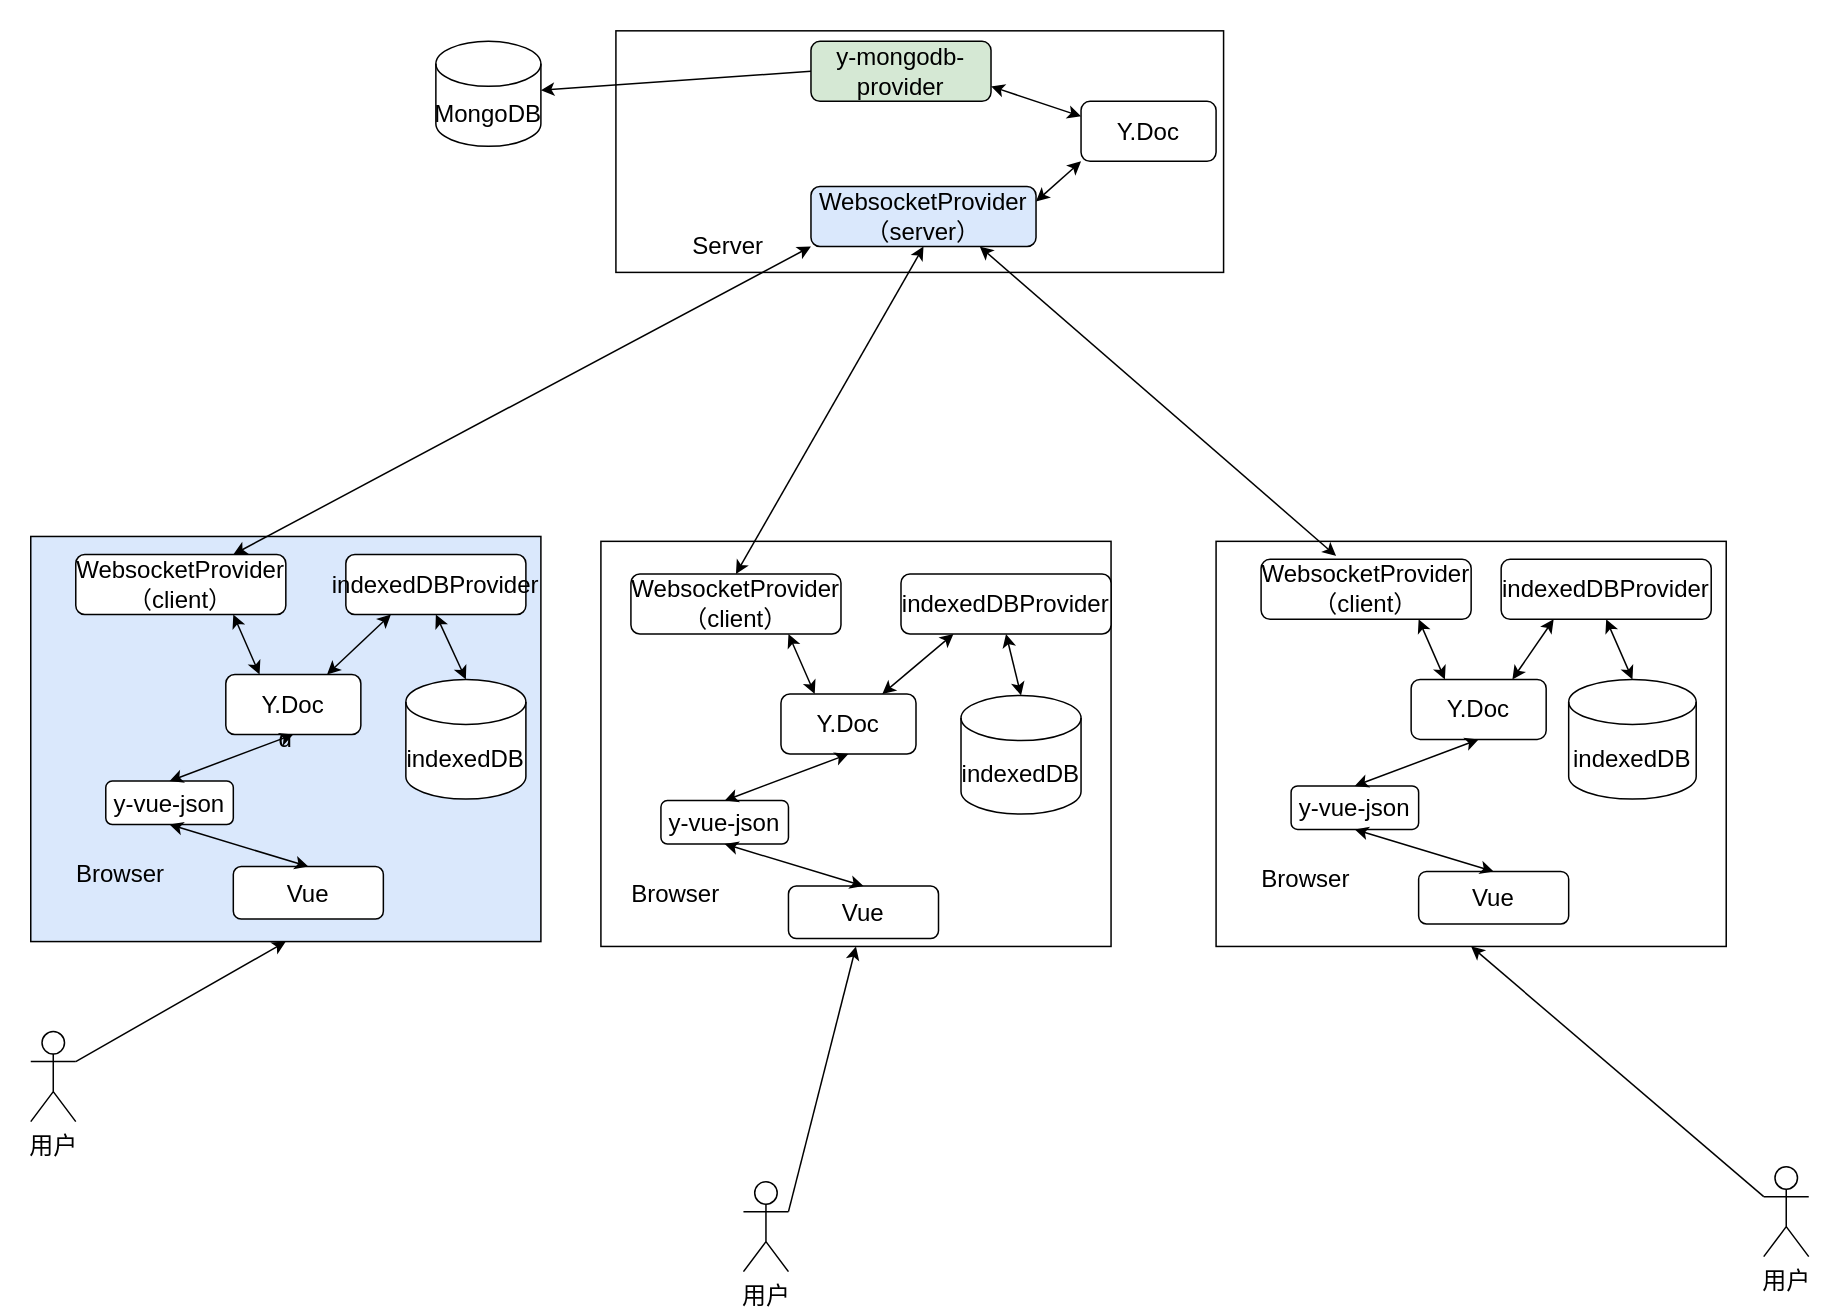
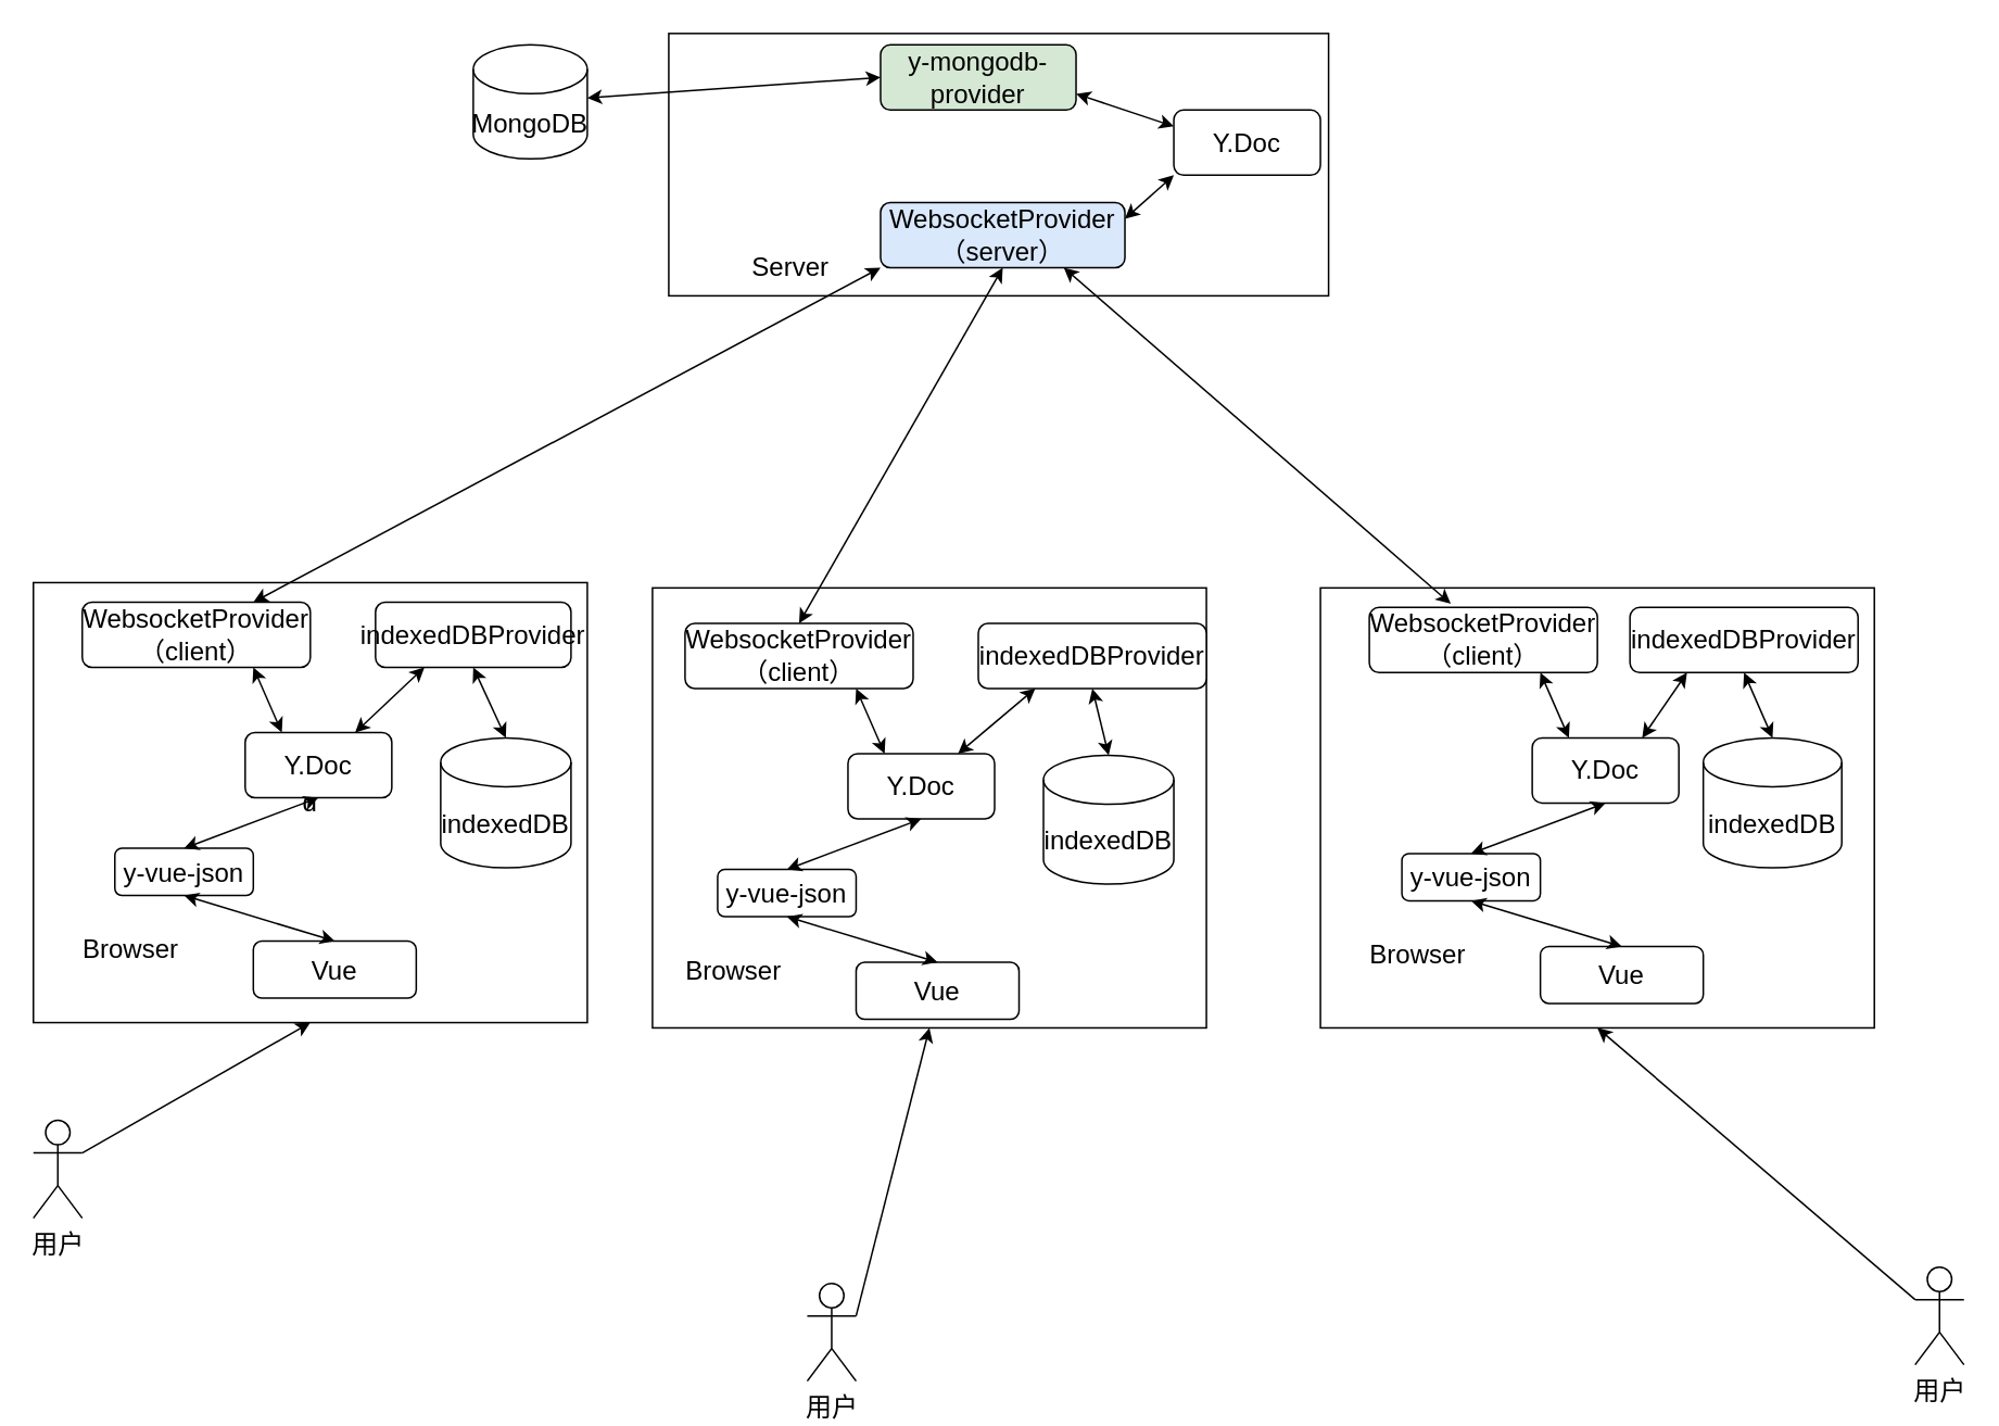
- <mxCell id="24" value="" style="endArrow=none;startArrow=classic;html=1;rounded=0;entryX=0;entryY=0.5;entryDx=0;entryDy=0;fontSize=16;" parent="1" source="23" target="17" edge="1"><mxGeometry width="50" height="50" relative="1" as="geometry"><mxPoint x="520" y="247" as="sourcePoint" /><mxPoint x="570" y="197" as="targetPoint" /></mxGeometry></mxCell>
+ <mxCell id="24" value="" style="endArrow=classic;startArrow=classic;html=1;rounded=0;entryX=0;entryY=0.5;entryDx=0;entryDy=0;fontSize=16;" parent="1" source="23" target="17" edge="1"><mxGeometry width="50" height="50" relative="1" as="geometry"><mxPoint x="520" y="247" as="sourcePoint" /><mxPoint x="570" y="197" as="targetPoint" /></mxGeometry></mxCell>
- <mxCell id="2" value="d" style="rounded=0;whiteSpace=wrap;html=1;fontSize=16;fillColor=#dae8fc;" parent="1" vertex="1"><mxGeometry x="20" y="357" width="340" height="270" as="geometry" /></mxCell>
+ <mxCell id="2" value="d" style="rounded=0;whiteSpace=wrap;html=1;fontSize=16;" parent="1" vertex="1"><mxGeometry x="20" y="357" width="340" height="270" as="geometry" /></mxCell>
